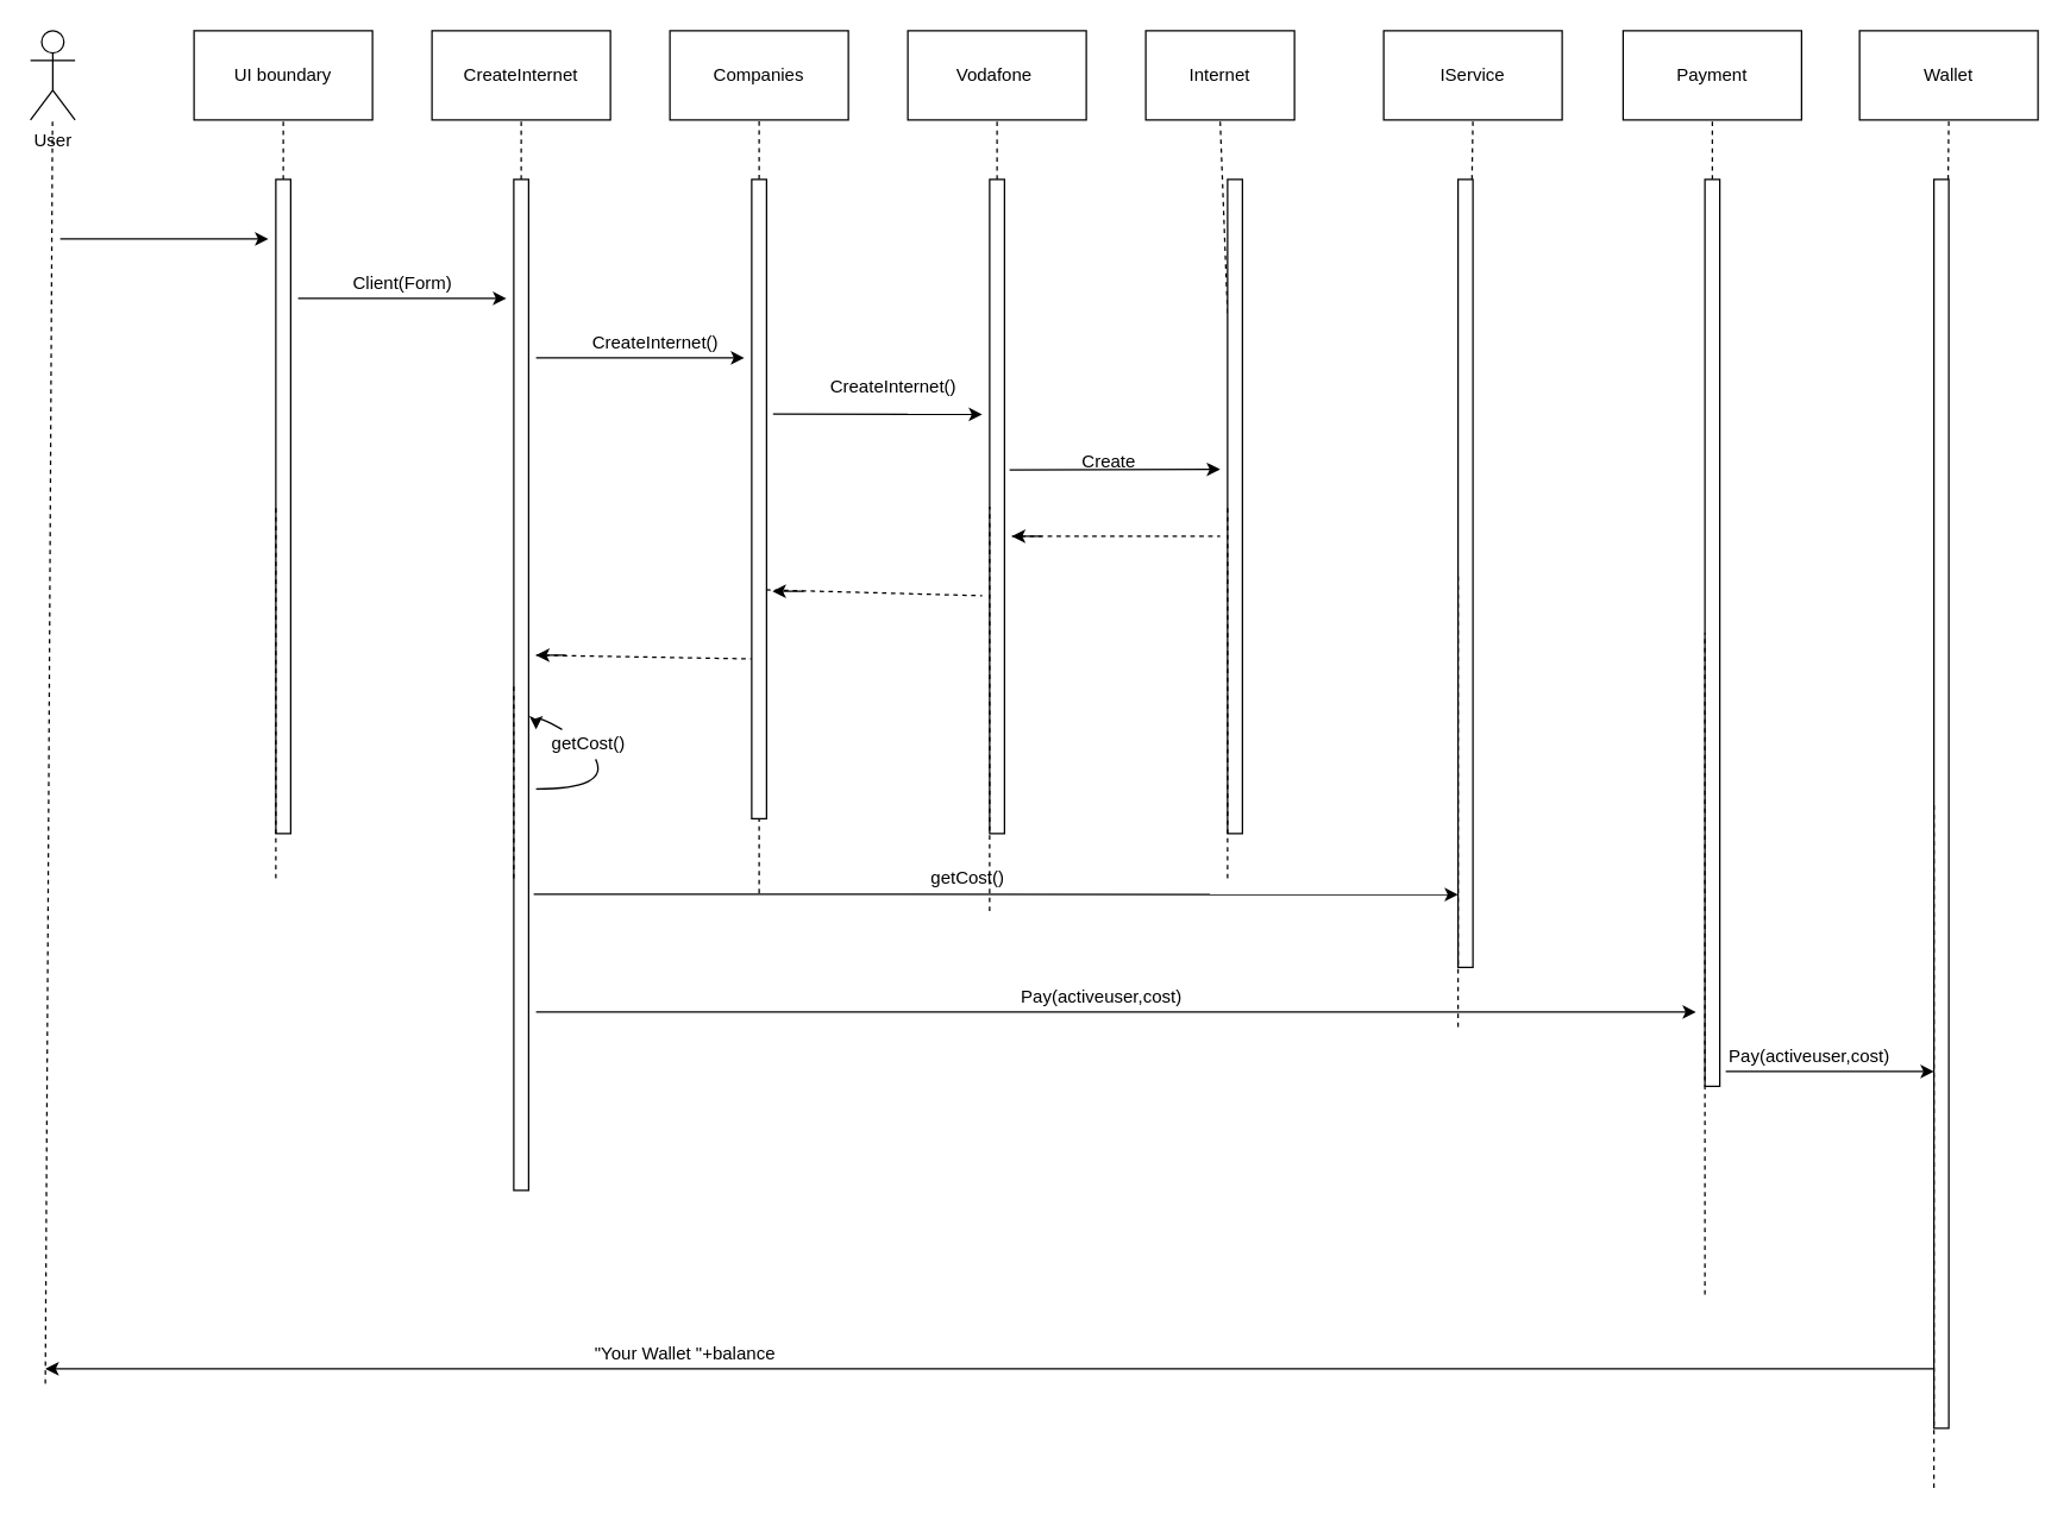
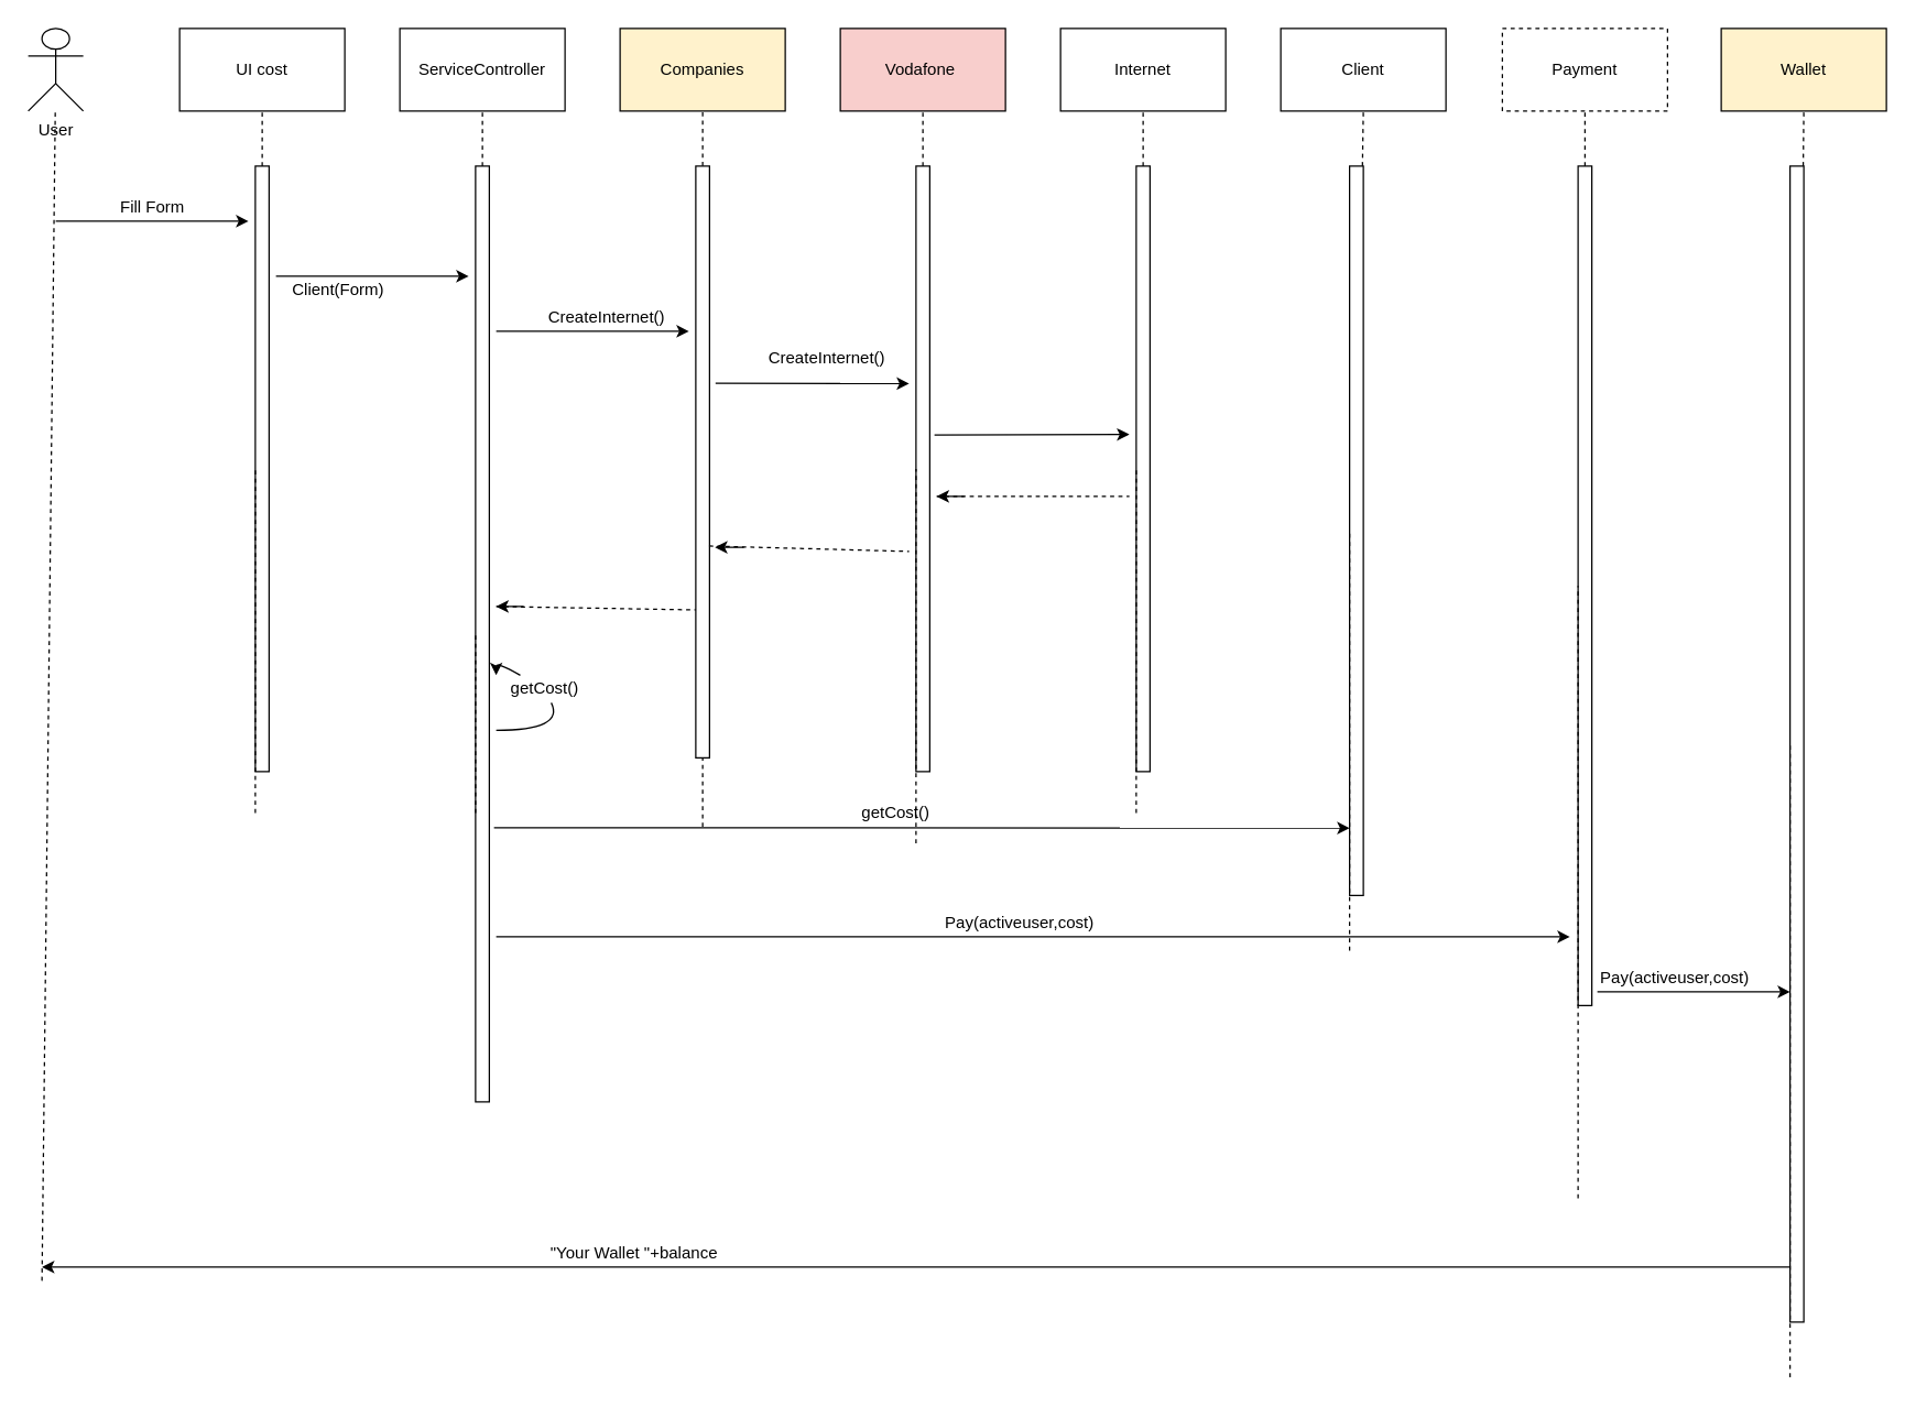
- <mxCell id="6" value="User" style="shape=umlActor;verticalLabelPosition=bottom;verticalAlign=top;html=1;outlineConnect=0;" vertex="1" parent="1"><mxGeometry x="20" y="20" width="30" height="60" as="geometry" /></mxCell>
+ <mxCell id="6" value="User" style="shape=umlActor;verticalLabelPosition=bottom;verticalAlign=top;html=1;outlineConnect=0;" vertex="1" parent="1"><mxGeometry x="20" y="20" width="40" height="60" as="geometry" /></mxCell>
- <mxCell id="5" value="UI boundary" style="rounded=0;whiteSpace=wrap;html=1;" vertex="1" parent="1"><mxGeometry x="130" y="20" width="120" height="60" as="geometry" /></mxCell>
+ <mxCell id="5" value="UI cost" style="rounded=0;whiteSpace=wrap;html=1;" vertex="1" parent="1"><mxGeometry x="130" y="20" width="120" height="60" as="geometry" /></mxCell>
- <mxCell id="4" value="CreateInternet" style="rounded=0;whiteSpace=wrap;html=1;" vertex="1" parent="1"><mxGeometry x="290" y="20" width="120" height="60" as="geometry" /></mxCell>
+ <mxCell id="4" value="ServiceController" style="rounded=0;whiteSpace=wrap;html=1;" vertex="1" parent="1"><mxGeometry x="290" y="20" width="120" height="60" as="geometry" /></mxCell>
- <mxCell id="3" value="Companies" style="rounded=0;whiteSpace=wrap;html=1;" vertex="1" parent="1"><mxGeometry x="450" y="20" width="120" height="60" as="geometry" /></mxCell>
+ <mxCell id="3" value="Companies" style="rounded=0;whiteSpace=wrap;html=1;fillColor=#fff2cc;" vertex="1" parent="1"><mxGeometry x="450" y="20" width="120" height="60" as="geometry" /></mxCell>
- <mxCell id="2" value="Vodafone&amp;nbsp;" style="rounded=0;whiteSpace=wrap;html=1;" vertex="1" parent="1"><mxGeometry x="610" y="20" width="120" height="60" as="geometry" /></mxCell>
+ <mxCell id="2" value="Vodafone&amp;nbsp;" style="rounded=0;whiteSpace=wrap;html=1;fillColor=#f8cecc;" vertex="1" parent="1"><mxGeometry x="610" y="20" width="120" height="60" as="geometry" /></mxCell>
- <mxCell id="7" value="Internet" style="rounded=0;whiteSpace=wrap;html=1;" vertex="1" parent="1"><mxGeometry x="770" y="20" width="100" height="60" as="geometry" /></mxCell>
+ <mxCell id="7" value="Internet" style="rounded=0;whiteSpace=wrap;html=1;" vertex="1" parent="1"><mxGeometry x="770" y="20" width="120" height="60" as="geometry" /></mxCell>
- <mxCell id="8" value="IService" style="rounded=0;whiteSpace=wrap;html=1;" vertex="1" parent="1"><mxGeometry x="930" y="20" width="120" height="60" as="geometry" /></mxCell>
+ <mxCell id="8" value="Client" style="rounded=0;whiteSpace=wrap;html=1;" vertex="1" parent="1"><mxGeometry x="930" y="20" width="120" height="60" as="geometry" /></mxCell>
- <mxCell id="9" value="Payment" style="rounded=0;whiteSpace=wrap;html=1;" vertex="1" parent="1"><mxGeometry x="1091" y="20" width="120" height="60" as="geometry" /></mxCell>
+ <mxCell id="9" value="Payment" style="rounded=0;whiteSpace=wrap;html=1;dashed=1;" vertex="1" parent="1"><mxGeometry x="1091" y="20" width="120" height="60" as="geometry" /></mxCell>
- <mxCell id="10" value="Wallet" style="rounded=0;whiteSpace=wrap;html=1;" vertex="1" parent="1"><mxGeometry x="1250" y="20" width="120" height="60" as="geometry" /></mxCell>
+ <mxCell id="10" value="Wallet" style="rounded=0;whiteSpace=wrap;html=1;fillColor=#fff2cc;" vertex="1" parent="1"><mxGeometry x="1250" y="20" width="120" height="60" as="geometry" /></mxCell>
+ <mxCell id="38" value="Fill Form" style="text;html=1;align=center;verticalAlign=middle;resizable=0;points=[];autosize=1;strokeColor=none;fillColor=none;" vertex="1" parent="1"><mxGeometry x="80" y="140" width="60" height="20" as="geometry" /></mxCell>
- <mxCell id="37" value="Client(Form)" style="text;html=1;align=center;verticalAlign=middle;resizable=0;points=[];autosize=1;strokeColor=none;fillColor=none;" vertex="1" parent="1"><mxGeometry x="230" y="180" width="80" height="20" as="geometry" /></mxCell>
+ <mxCell id="37" value="Client(Form)" style="text;html=1;align=center;verticalAlign=middle;resizable=0;points=[];autosize=1;strokeColor=none;fillColor=none;" vertex="1" parent="1"><mxGeometry x="205" y="200" width="80" height="20" as="geometry" /></mxCell>
- <mxCell id="47" value="Create" style="text;html=1;align=center;verticalAlign=middle;resizable=0;points=[];autosize=1;strokeColor=none;fillColor=none;" vertex="1" parent="1"><mxGeometry x="720" y="300" width="50" height="20" as="geometry" /></mxCell>
